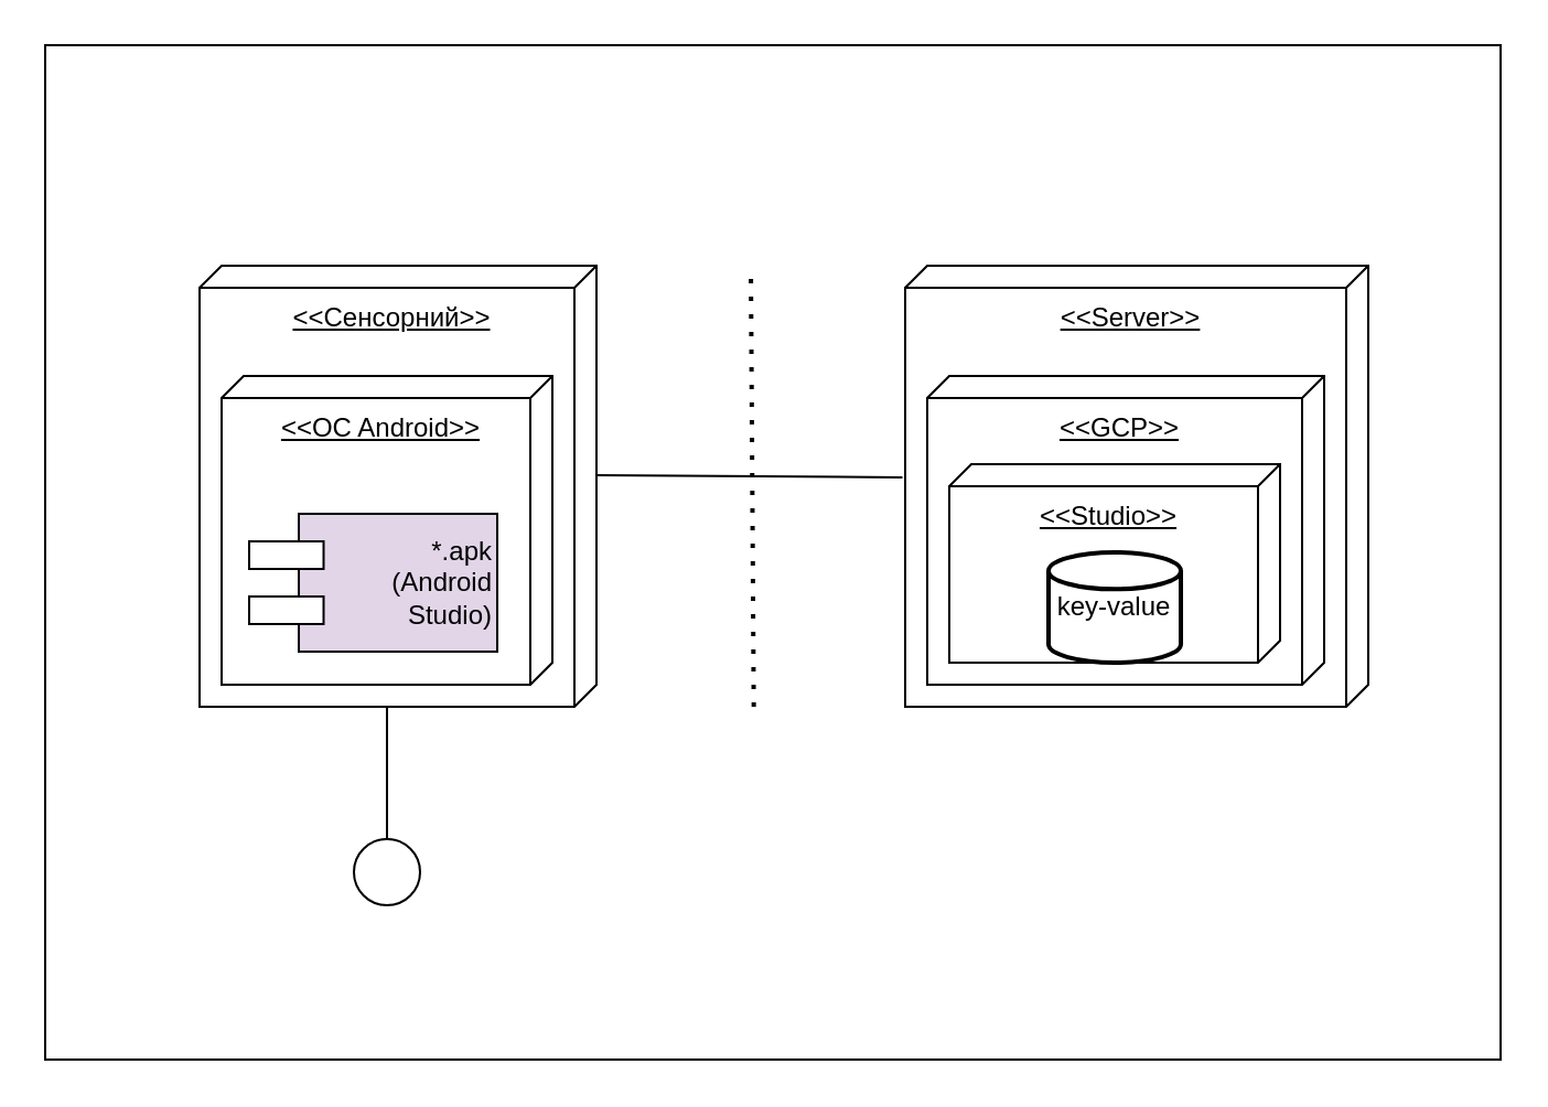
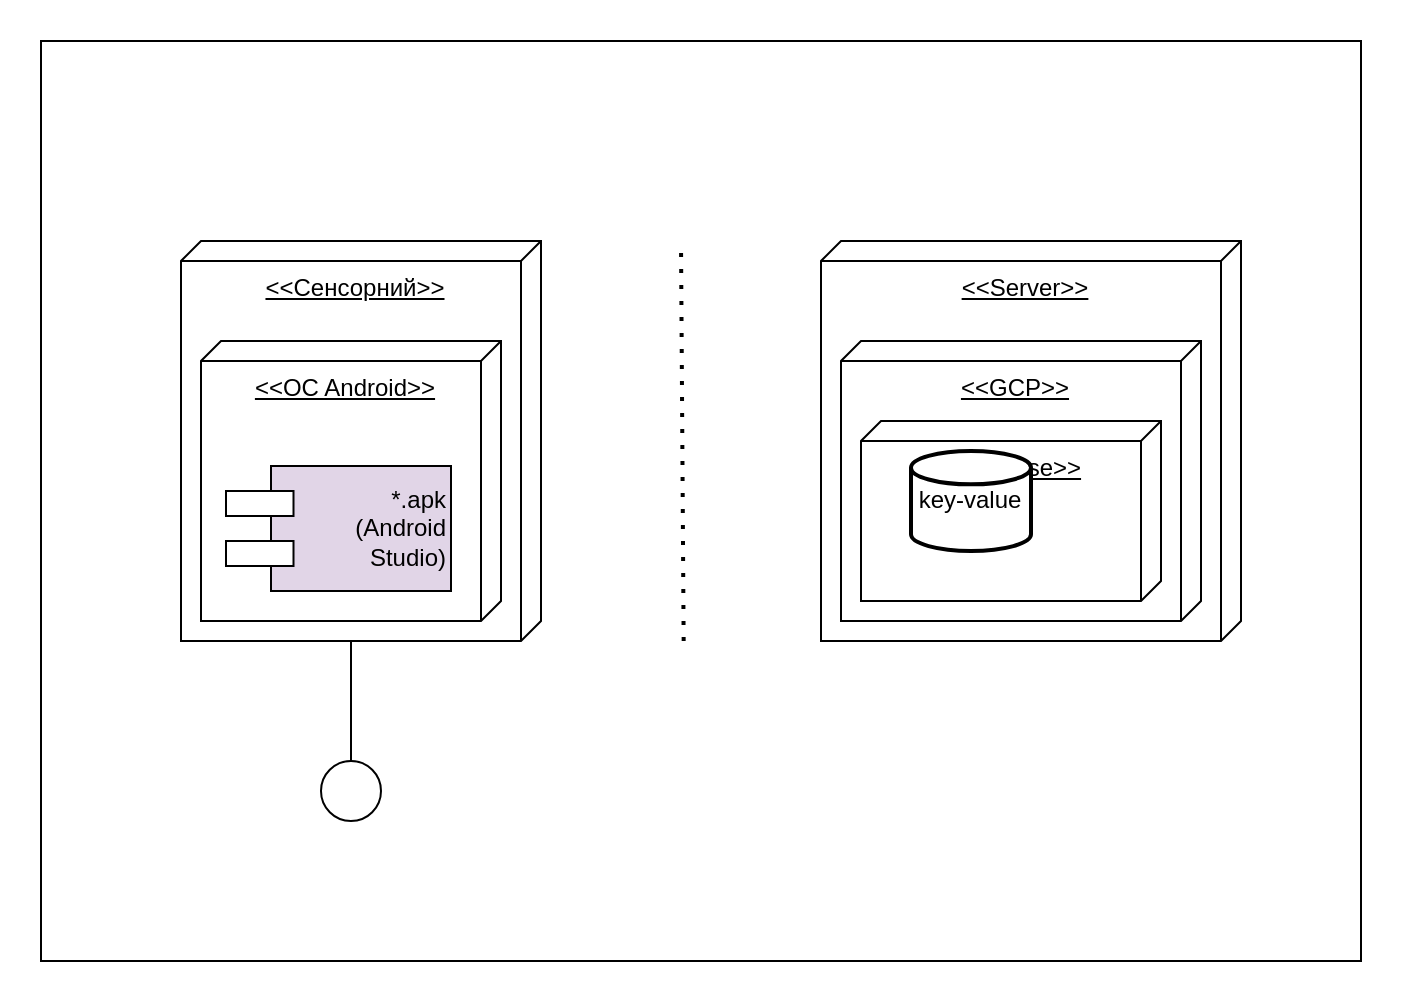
- <mxCell id="13" value="" style="endArrow=none;html=1;rounded=0;exitX=0;exitY=0;exitDx=95;exitDy=0;exitPerimeter=0;entryX=0.48;entryY=1.006;entryDx=0;entryDy=0;entryPerimeter=0;" edge="1" parent="1" source="3" target="9"><mxGeometry width="50" height="50" relative="1" as="geometry"><mxPoint x="410" y="310" as="sourcePoint" /><mxPoint x="460" y="260" as="targetPoint" /></mxGeometry></mxCell>
- <mxCell id="11" value="&lt;u&gt;&amp;lt;&amp;lt;Studio&amp;gt;&amp;gt;&lt;/u&gt;" style="verticalAlign=top;align=center;shape=cube;size=10;direction=south;html=1;boundedLbl=1;spacingLeft=5;whiteSpace=wrap;" vertex="1" parent="9"><mxGeometry x="20" y="90" width="150" height="90" as="geometry" /></mxCell>
+ <mxCell id="11" value="&lt;u&gt;&amp;lt;&amp;lt;FireBase&amp;gt;&amp;gt;&lt;/u&gt;" style="verticalAlign=top;align=center;shape=cube;size=10;direction=south;html=1;boundedLbl=1;spacingLeft=5;whiteSpace=wrap;" vertex="1" parent="9"><mxGeometry x="20" y="90" width="150" height="90" as="geometry" /></mxCell>
- <mxCell id="12" value="key-value" style="strokeWidth=2;html=1;shape=mxgraph.flowchart.database;whiteSpace=wrap;" vertex="1" parent="9"><mxGeometry x="65" y="130" width="60" height="50" as="geometry" /></mxCell>
+ <mxCell id="12" value="key-value" style="strokeWidth=2;html=1;shape=mxgraph.flowchart.database;whiteSpace=wrap;" vertex="1" parent="9"><mxGeometry x="45" y="105" width="60" height="50" as="geometry" /></mxCell>
